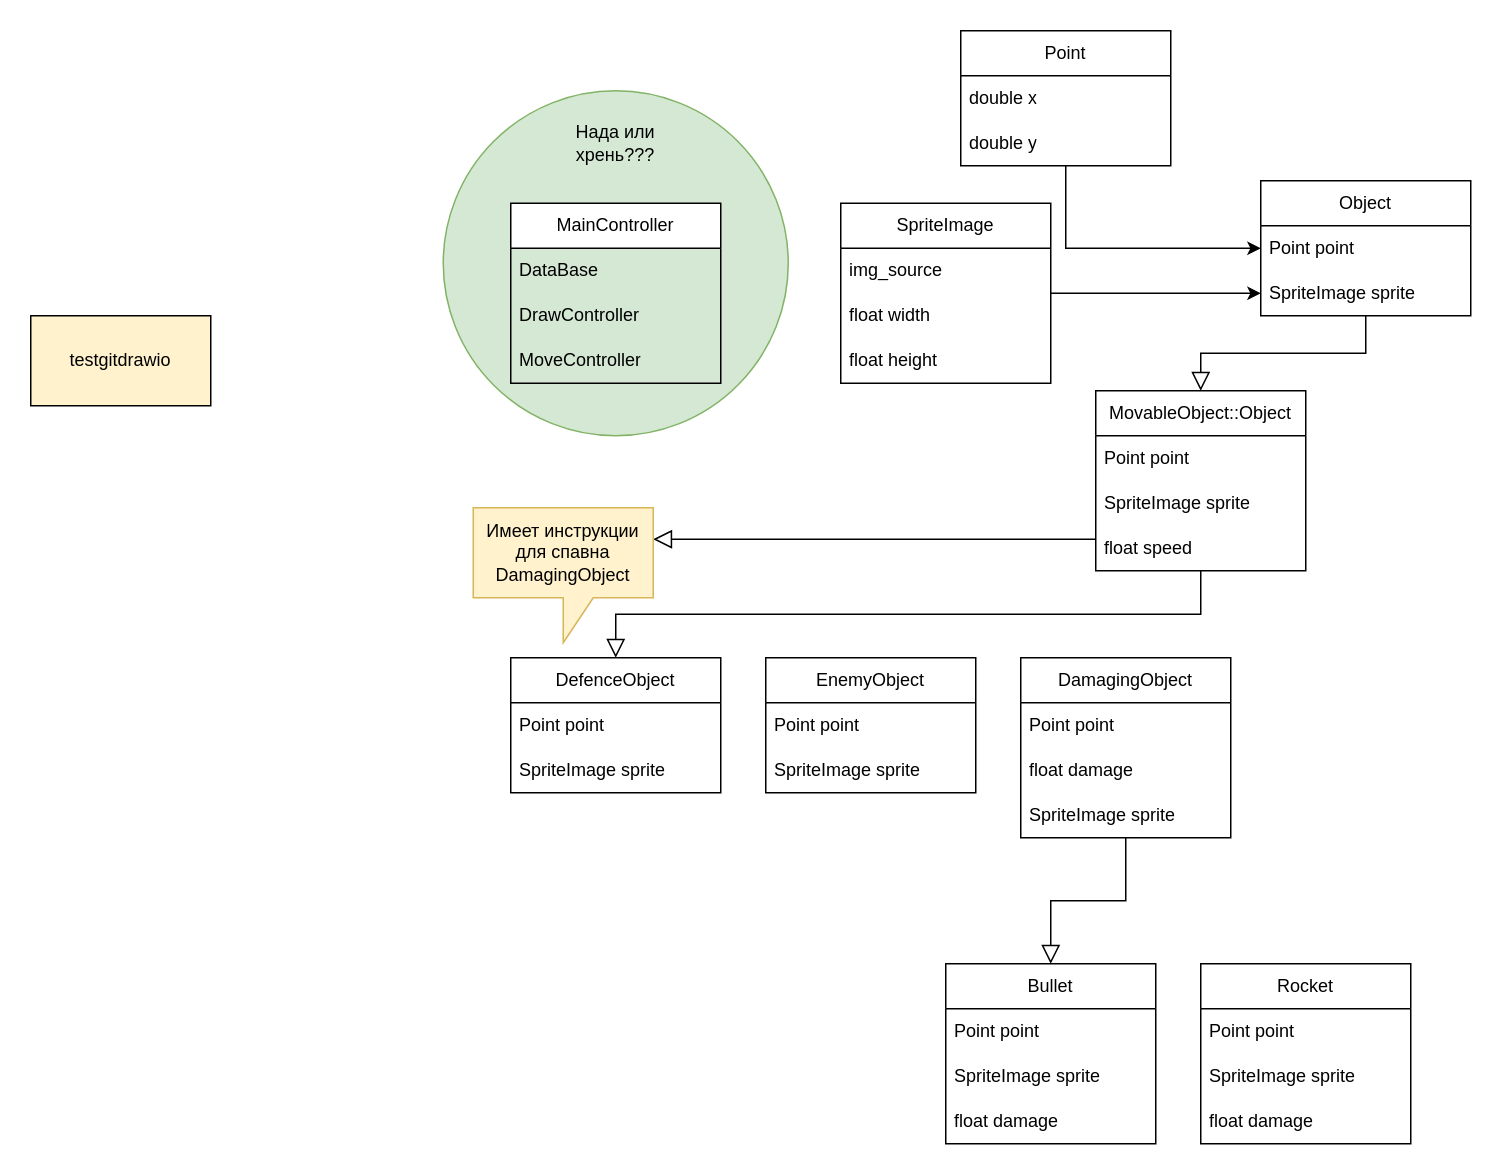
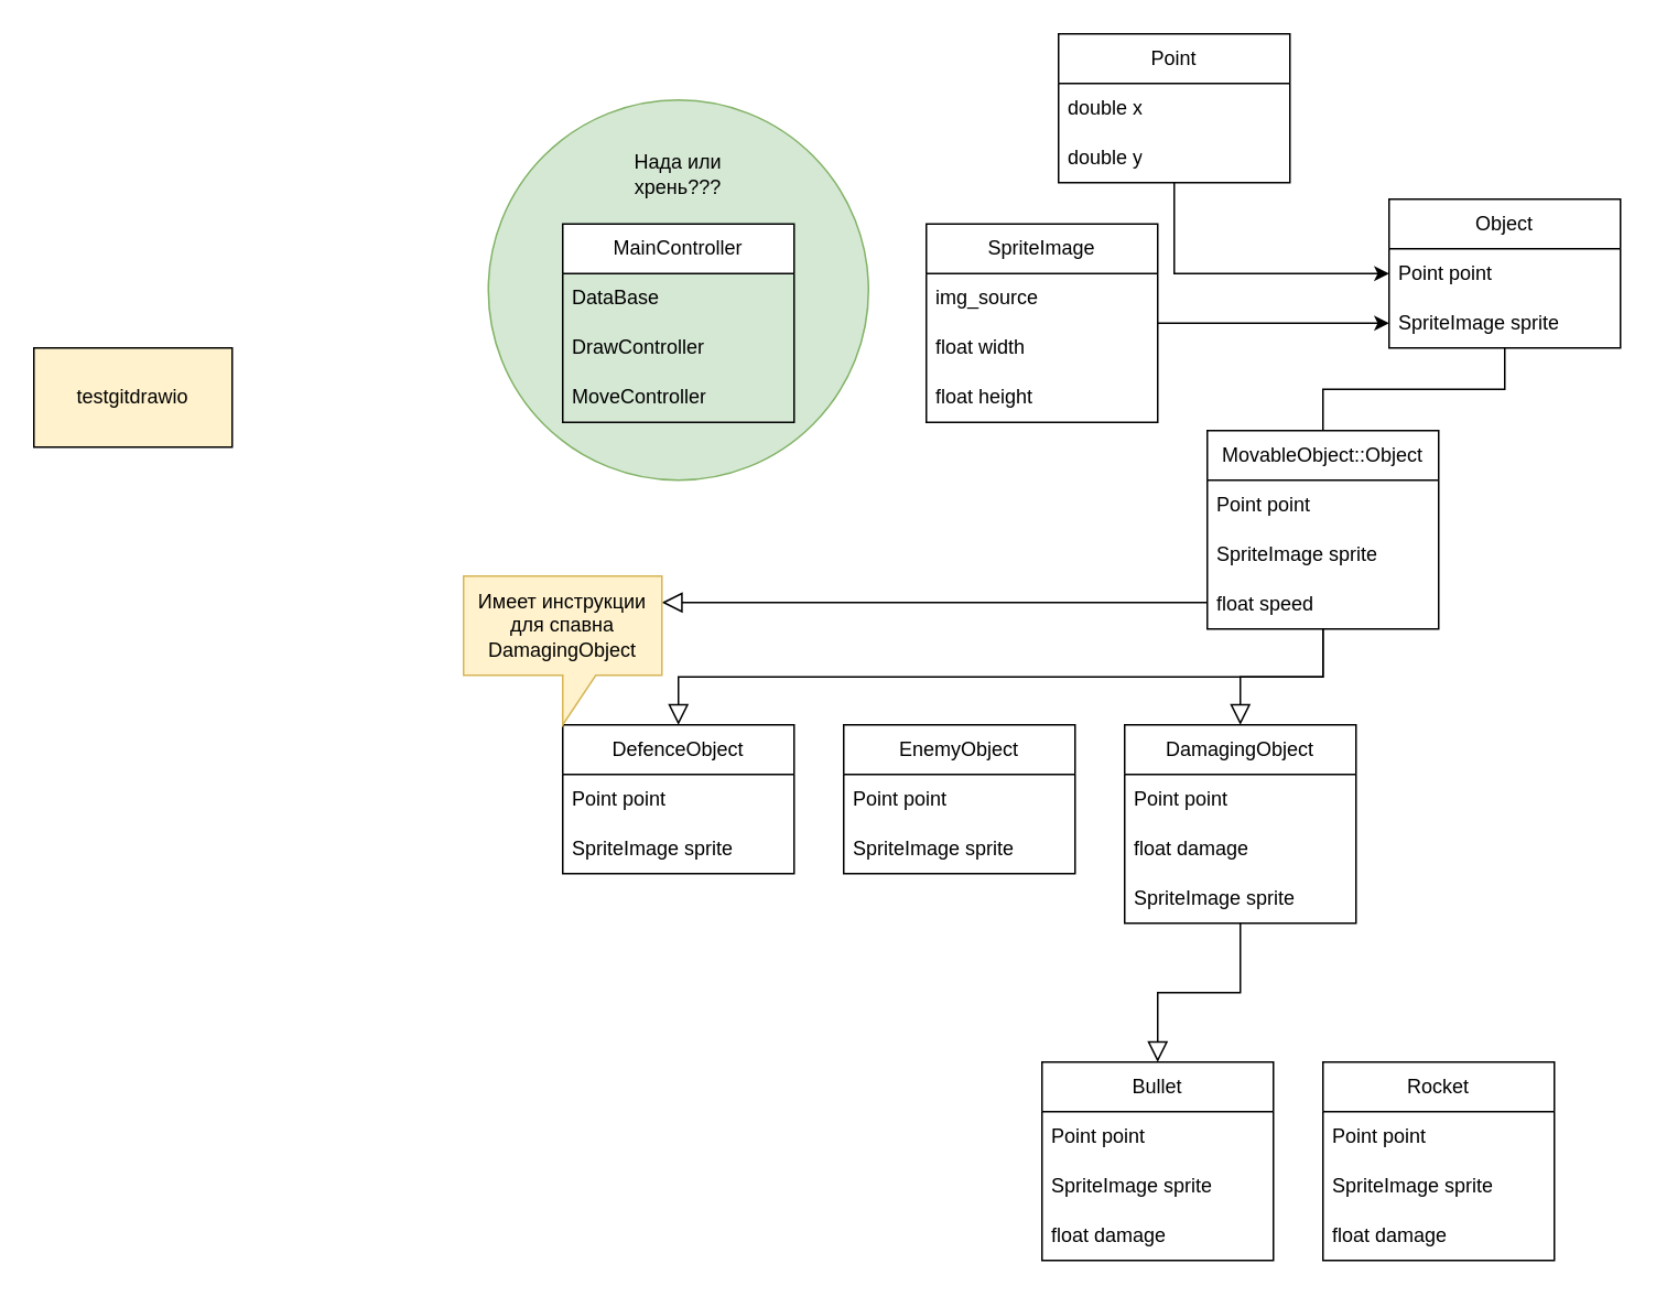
- <mxCell id="47" value="Нада или хрень???" style="text;html=1;strokeColor=none;fillColor=none;align=center;verticalAlign=middle;whiteSpace=wrap;rounded=0;" parent="1" vertex="1"><mxGeometry x="380" y="80" width="60" height="30" as="geometry" /></mxCell>
+ <mxCell id="47" value="Нада или хрень???" style="text;html=1;strokeColor=none;fillColor=none;align=center;verticalAlign=middle;whiteSpace=wrap;rounded=0;" parent="1" vertex="1"><mxGeometry x="380" y="90" width="60" height="30" as="geometry" /></mxCell>
- <mxCell id="18" value="" style="endArrow=block;endSize=10;endFill=0;shadow=0;strokeWidth=1;rounded=0;edgeStyle=elbowEdgeStyle;elbow=vertical;" parent="1" source="2" target="14" edge="1"><mxGeometry width="160" relative="1" as="geometry"><mxPoint x="750" y="452" as="sourcePoint" /><mxPoint x="640" y="350" as="targetPoint" /></mxGeometry></mxCell>
+ <mxCell id="18" value="" style="endArrow=none;endSize=10;endFill=0;shadow=0;strokeWidth=1;rounded=0;edgeStyle=elbowEdgeStyle;elbow=vertical;" parent="1" source="2" target="14" edge="1"><mxGeometry width="160" relative="1" as="geometry"><mxPoint x="750" y="452" as="sourcePoint" /><mxPoint x="640" y="350" as="targetPoint" /></mxGeometry></mxCell>
- <mxCell id="41" value="Имеет инструкции для спавна DamagingObject" style="shape=callout;whiteSpace=wrap;html=1;perimeter=calloutPerimeter;fillColor=#fff2cc;strokeColor=#d6b656;" parent="1" vertex="1"><mxGeometry x="315" y="338" width="120" height="90" as="geometry" /></mxCell>
+ <mxCell id="41" value="Имеет инструкции для спавна DamagingObject" style="shape=callout;whiteSpace=wrap;html=1;perimeter=calloutPerimeter;fillColor=#fff2cc;strokeColor=#d6b656;" parent="1" vertex="1"><mxGeometry x="280" y="348" width="120" height="90" as="geometry" /></mxCell>
+ <mxCell id="23" value="" style="endArrow=block;endSize=10;endFill=0;shadow=0;strokeWidth=1;rounded=0;edgeStyle=elbowEdgeStyle;elbow=vertical;" parent="1" source="14" target="19" edge="1"><mxGeometry width="160" relative="1" as="geometry"><mxPoint x="950" y="380" as="sourcePoint" /><mxPoint x="840" y="430" as="targetPoint" /></mxGeometry></mxCell>
